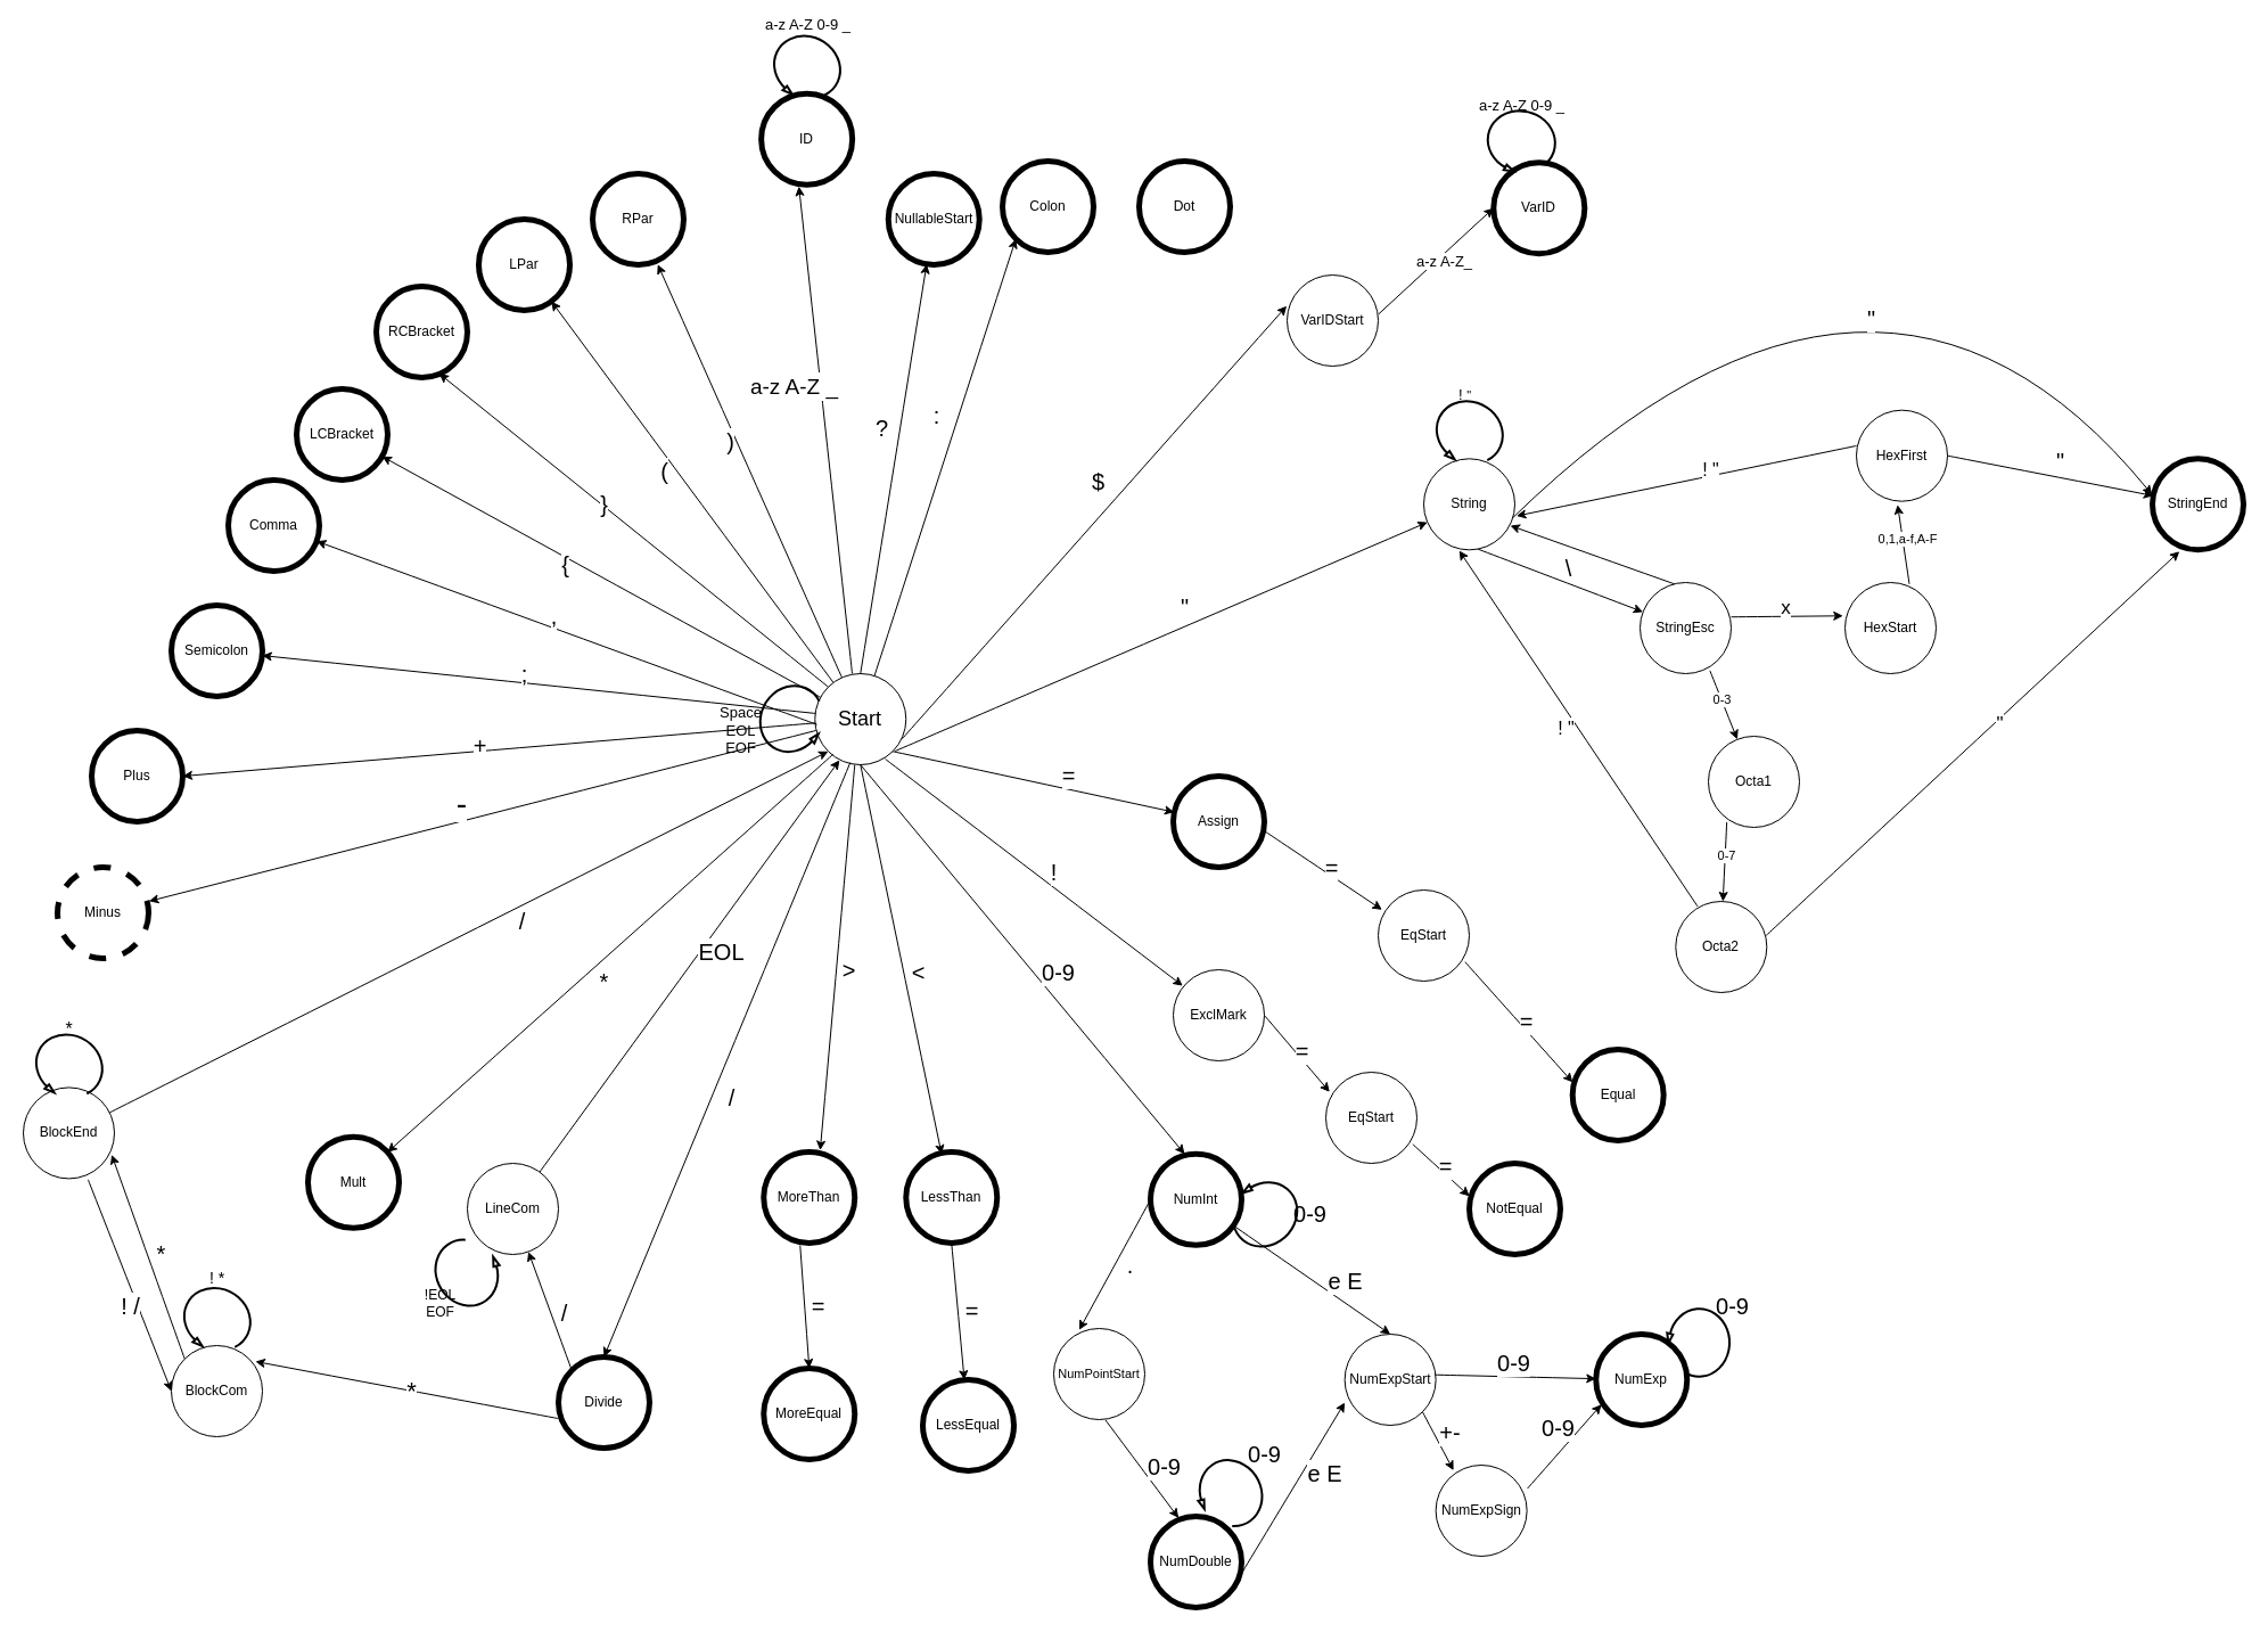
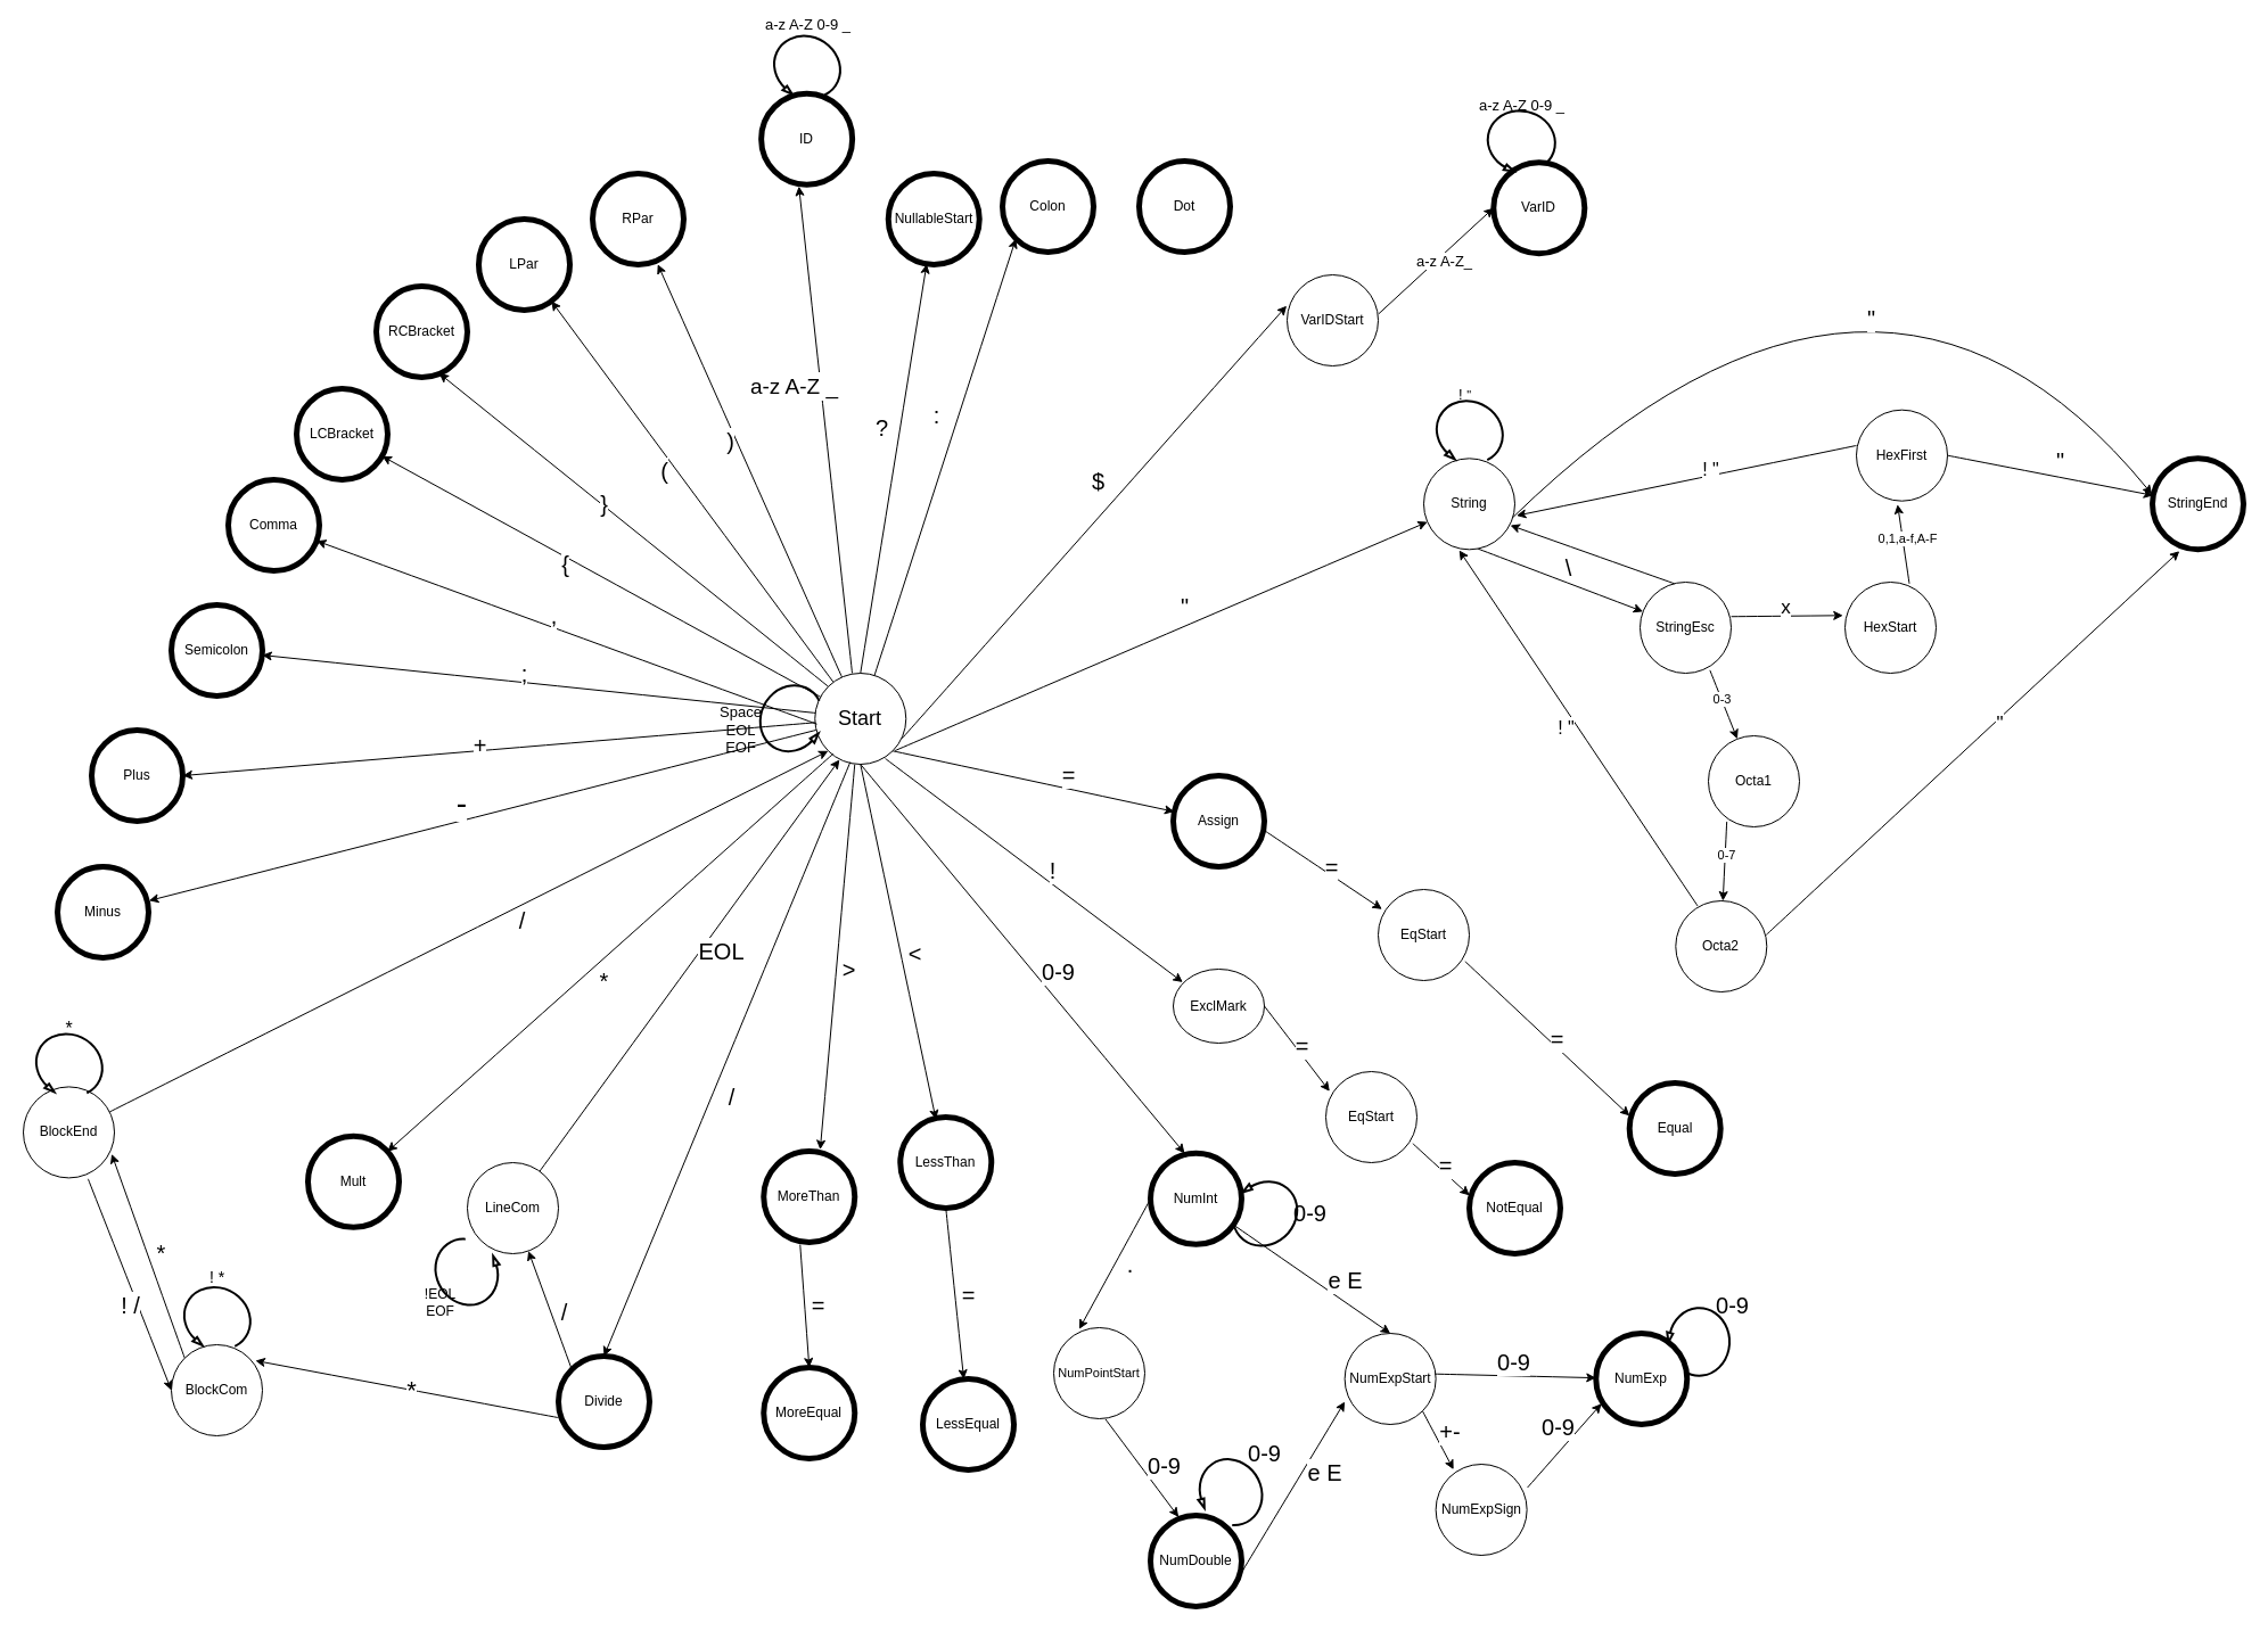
- <mxCell id="87" value="Minus" style="ellipse;whiteSpace=wrap;html=1;aspect=fixed;strokeWidth=5;dashed=1;" parent="1" vertex="1"><mxGeometry x="50" y="761" width="80" height="80" as="geometry" /></mxCell>
+ <mxCell id="87" value="Minus" style="ellipse;whiteSpace=wrap;html=1;aspect=fixed;strokeWidth=5;" parent="1" vertex="1"><mxGeometry x="50" y="761" width="80" height="80" as="geometry" /></mxCell>
- <mxCell id="81" value="ExclMark" style="ellipse;whiteSpace=wrap;html=1;aspect=fixed;strokeWidth=1;" parent="1" vertex="1"><mxGeometry x="1030" y="851" width="80" height="80" as="geometry" /></mxCell>
+ <mxCell id="81" value="ExclMark" style="ellipse;whiteSpace=wrap;html=1;aspect=fixed;strokeWidth=1;" parent="1" vertex="1"><mxGeometry x="1030" y="851" width="80" height="65" as="geometry" /></mxCell>
- <mxCell id="78" value="Equal" style="ellipse;whiteSpace=wrap;html=1;aspect=fixed;strokeWidth=5;" parent="1" vertex="1"><mxGeometry x="1380.68" y="921" width="80" height="80" as="geometry" /></mxCell>
+ <mxCell id="78" value="Equal" style="ellipse;whiteSpace=wrap;html=1;aspect=fixed;strokeWidth=5;" parent="1" vertex="1"><mxGeometry x="1430.68" y="951" width="80" height="80" as="geometry" /></mxCell>
- <mxCell id="40" value="LessThan" style="ellipse;whiteSpace=wrap;html=1;aspect=fixed;strokeWidth=5;" parent="1" vertex="1"><mxGeometry x="795.27" y="1011" width="80" height="80" as="geometry" /></mxCell>
+ <mxCell id="40" value="LessThan" style="ellipse;whiteSpace=wrap;html=1;aspect=fixed;strokeWidth=5;" parent="1" vertex="1"><mxGeometry x="790.27" y="981" width="80" height="80" as="geometry" /></mxCell>
